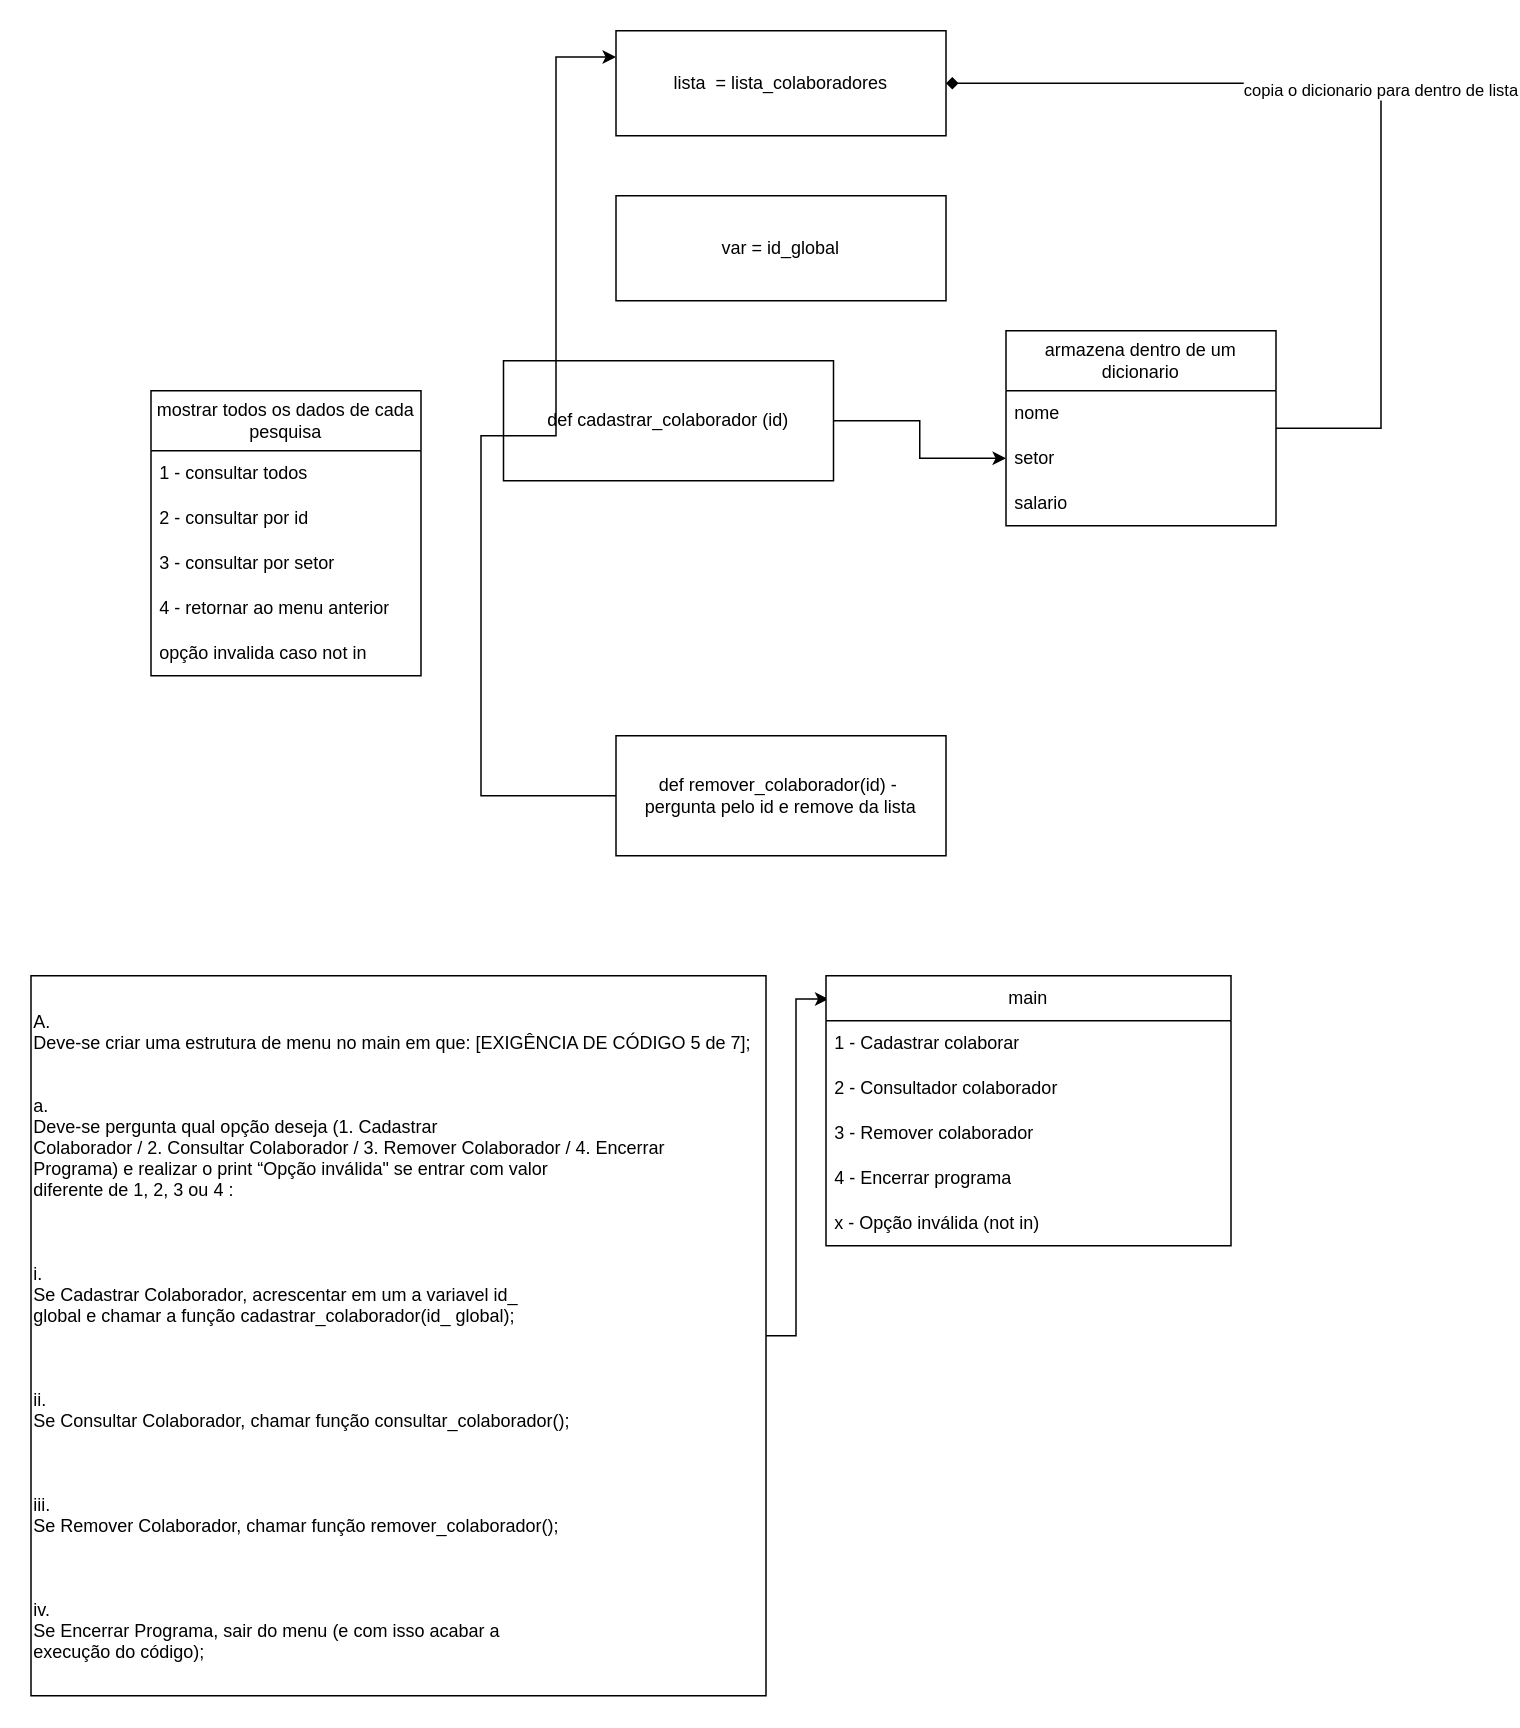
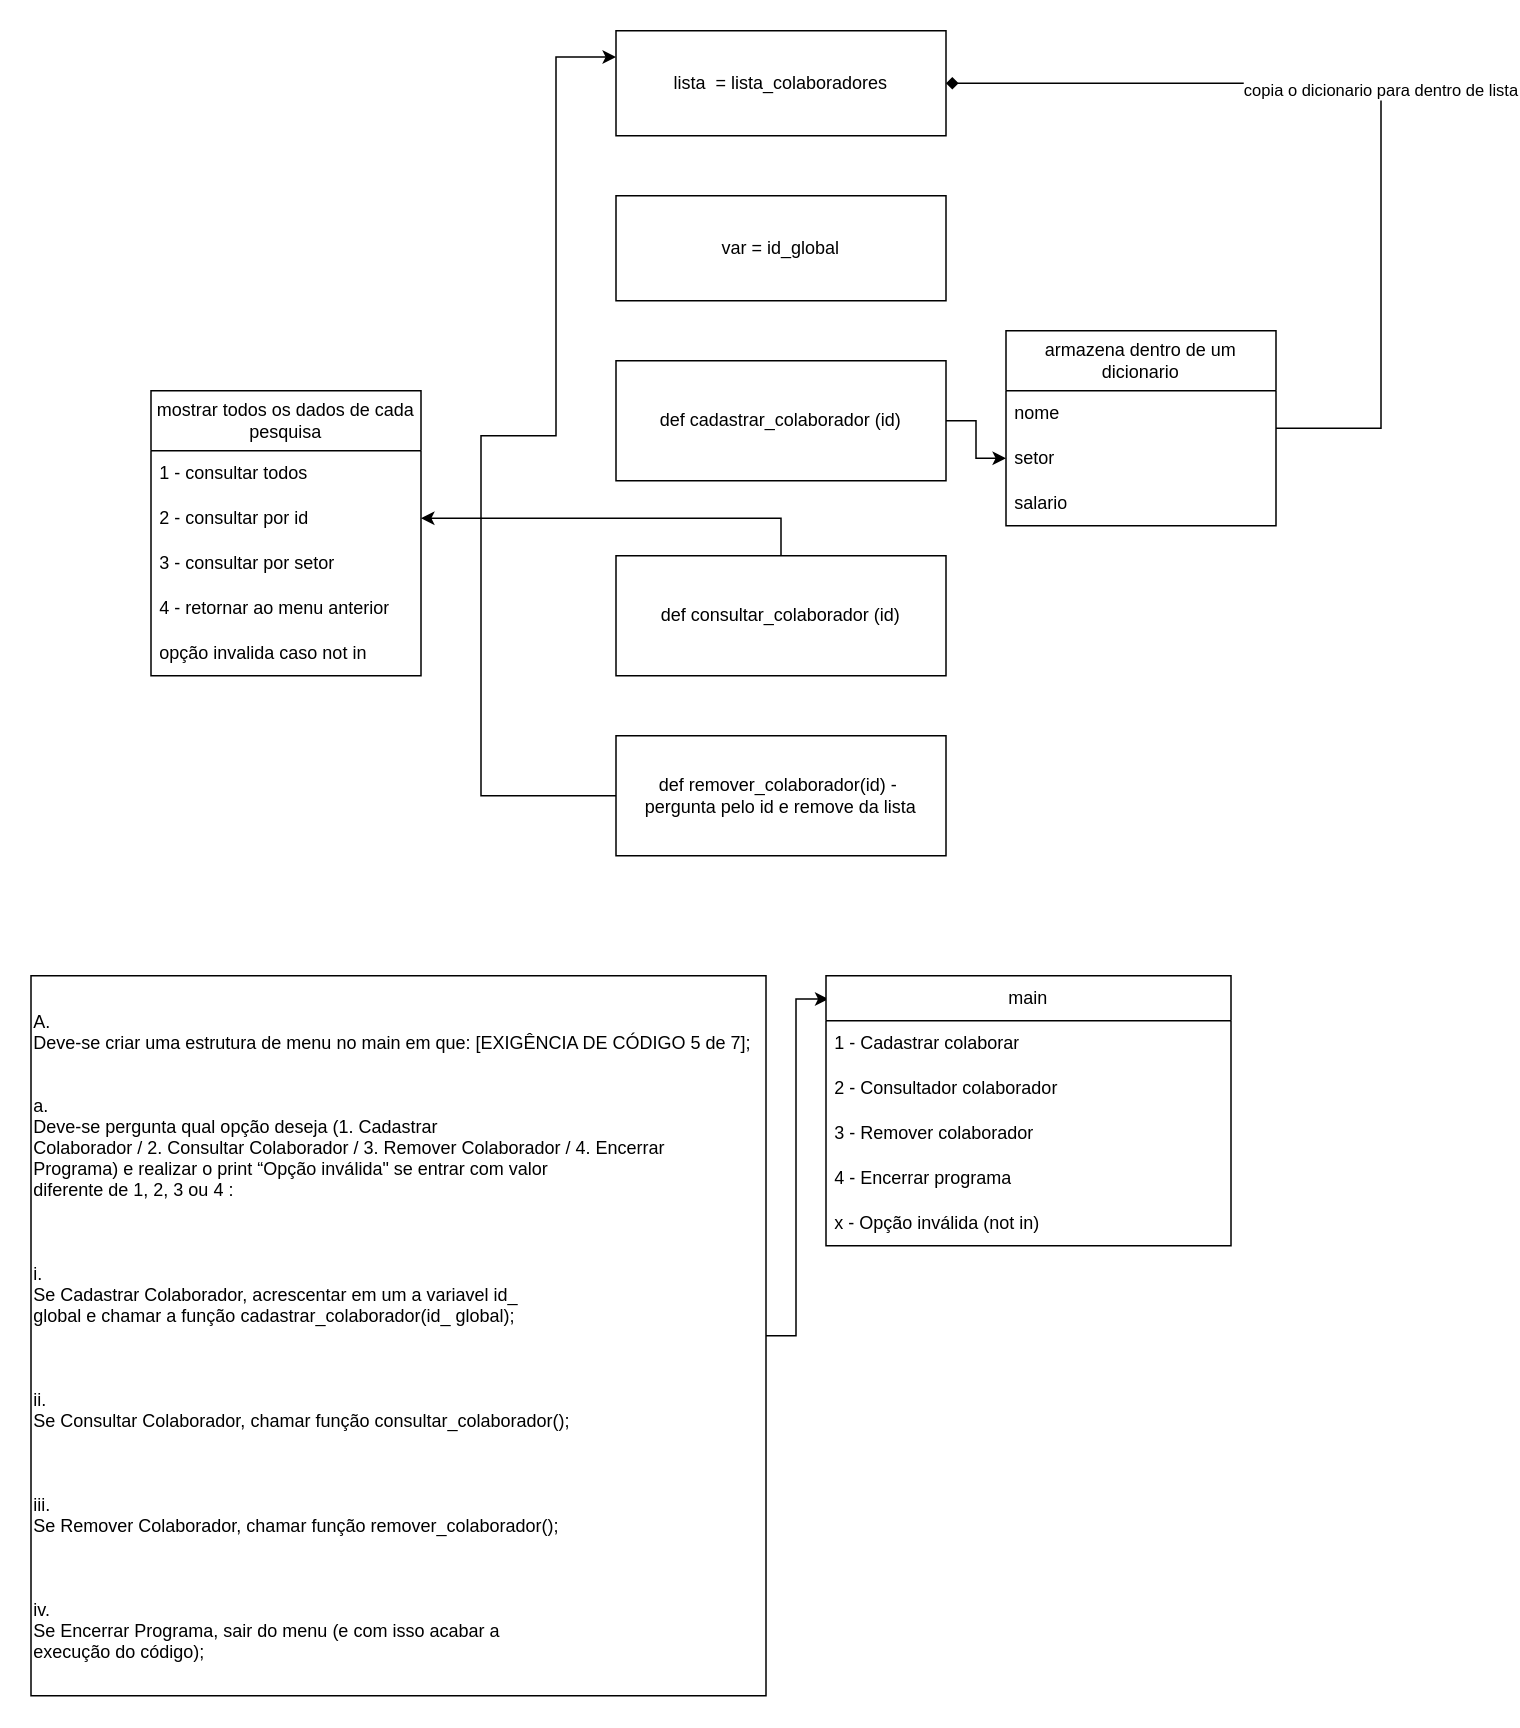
- <mxCell id="5" value="def cadastrar_colaborador (id)" style="rounded=0;whiteSpace=wrap;html=1;" vertex="1" parent="1"><mxGeometry x="335" y="240" width="220" height="80" as="geometry" /></mxCell>
+ <mxCell id="5" value="def cadastrar_colaborador (id)" style="rounded=0;whiteSpace=wrap;html=1;" vertex="1" parent="1"><mxGeometry x="410" y="240" width="220" height="80" as="geometry" /></mxCell>
+ <mxCell id="11" value="" style="edgeStyle=orthogonalEdgeStyle;rounded=0;orthogonalLoop=1;jettySize=auto;html=1;" edge="1" parent="1" source="12" target="15"><mxGeometry relative="1" as="geometry" /></mxCell>
+ <mxCell id="12" value="def consultar_colaborador (id)" style="rounded=0;whiteSpace=wrap;html=1;" vertex="1" parent="1"><mxGeometry x="410" y="370" width="220" height="80" as="geometry" /></mxCell>
